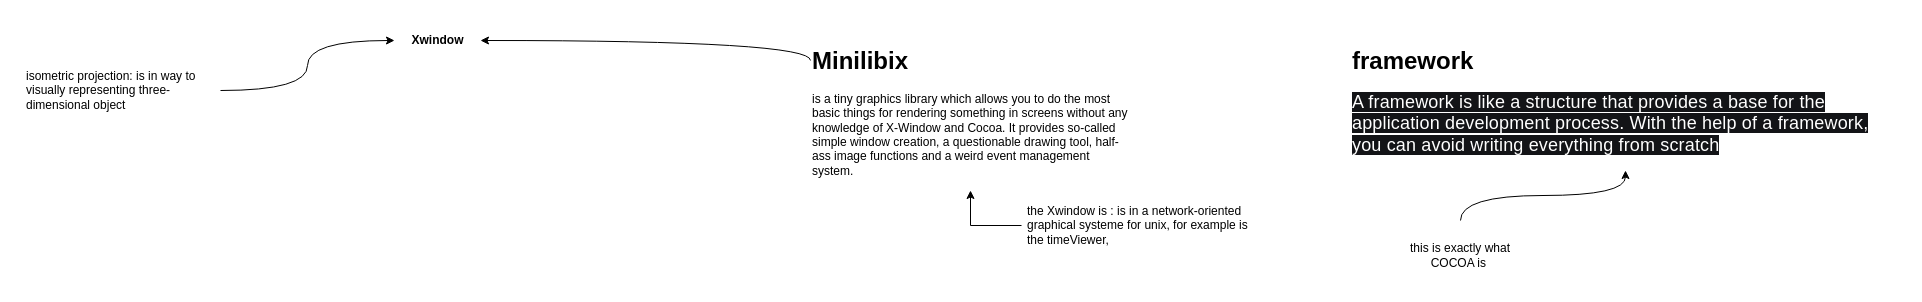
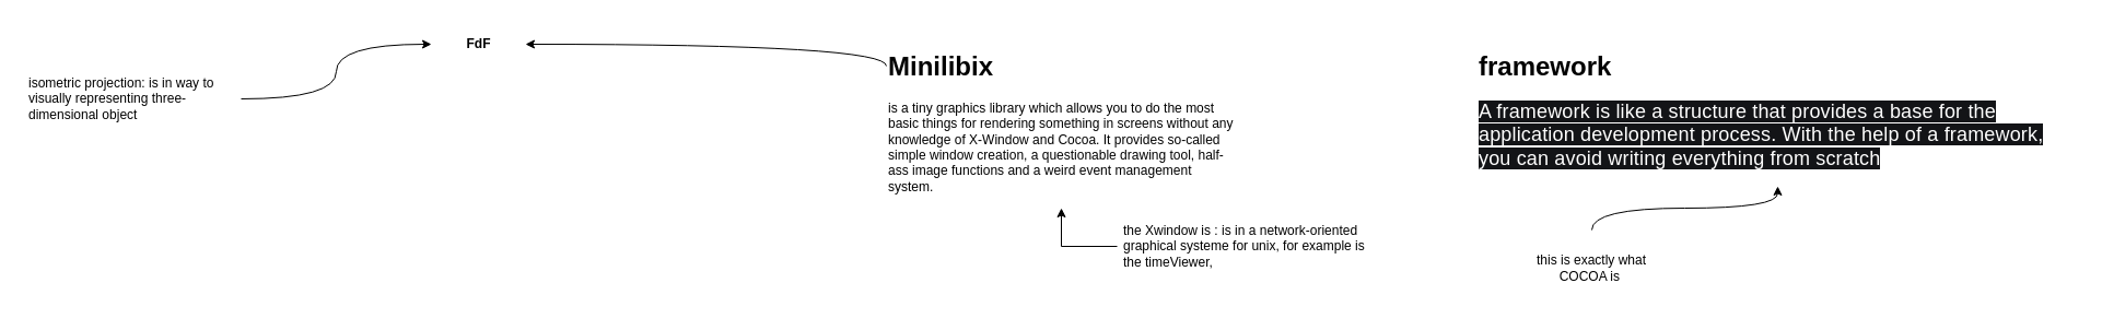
- <mxCell id="2" value="Xwindow" style="text;align=center;fontStyle=1;verticalAlign=middle;spacingLeft=3;spacingRight=3;strokeColor=none;rotatable=0;points=[[0,0.5],[1,0.5]];portConstraint=eastwest;html=1;" parent="1" vertex="1"><mxGeometry x="394" width="86" height="40" as="geometry" y="20" /></mxCell>
+ <mxCell id="2" value="FdF" style="text;align=center;fontStyle=1;verticalAlign=middle;spacingLeft=3;spacingRight=3;strokeColor=none;rotatable=0;points=[[0,0.5],[1,0.5]];portConstraint=eastwest;html=1;" parent="1" vertex="1"><mxGeometry x="394" width="86" height="40" as="geometry" y="20" /></mxCell>
- <mxCell id="11" value="this is exactly what COCOA is&amp;nbsp;" style="text;html=1;align=center;verticalAlign=middle;whiteSpace=wrap;rounded=0;" vertex="1" parent="1"><mxGeometry x="1405" y="220" width="110" height="70" as="geometry" /></mxCell>
+ <mxCell id="11" value="this is exactly what COCOA is&amp;nbsp;" style="text;html=1;align=center;verticalAlign=middle;whiteSpace=wrap;rounded=0;" vertex="1" parent="1"><mxGeometry x="1400" y="210" width="110" height="70" as="geometry" /></mxCell>
